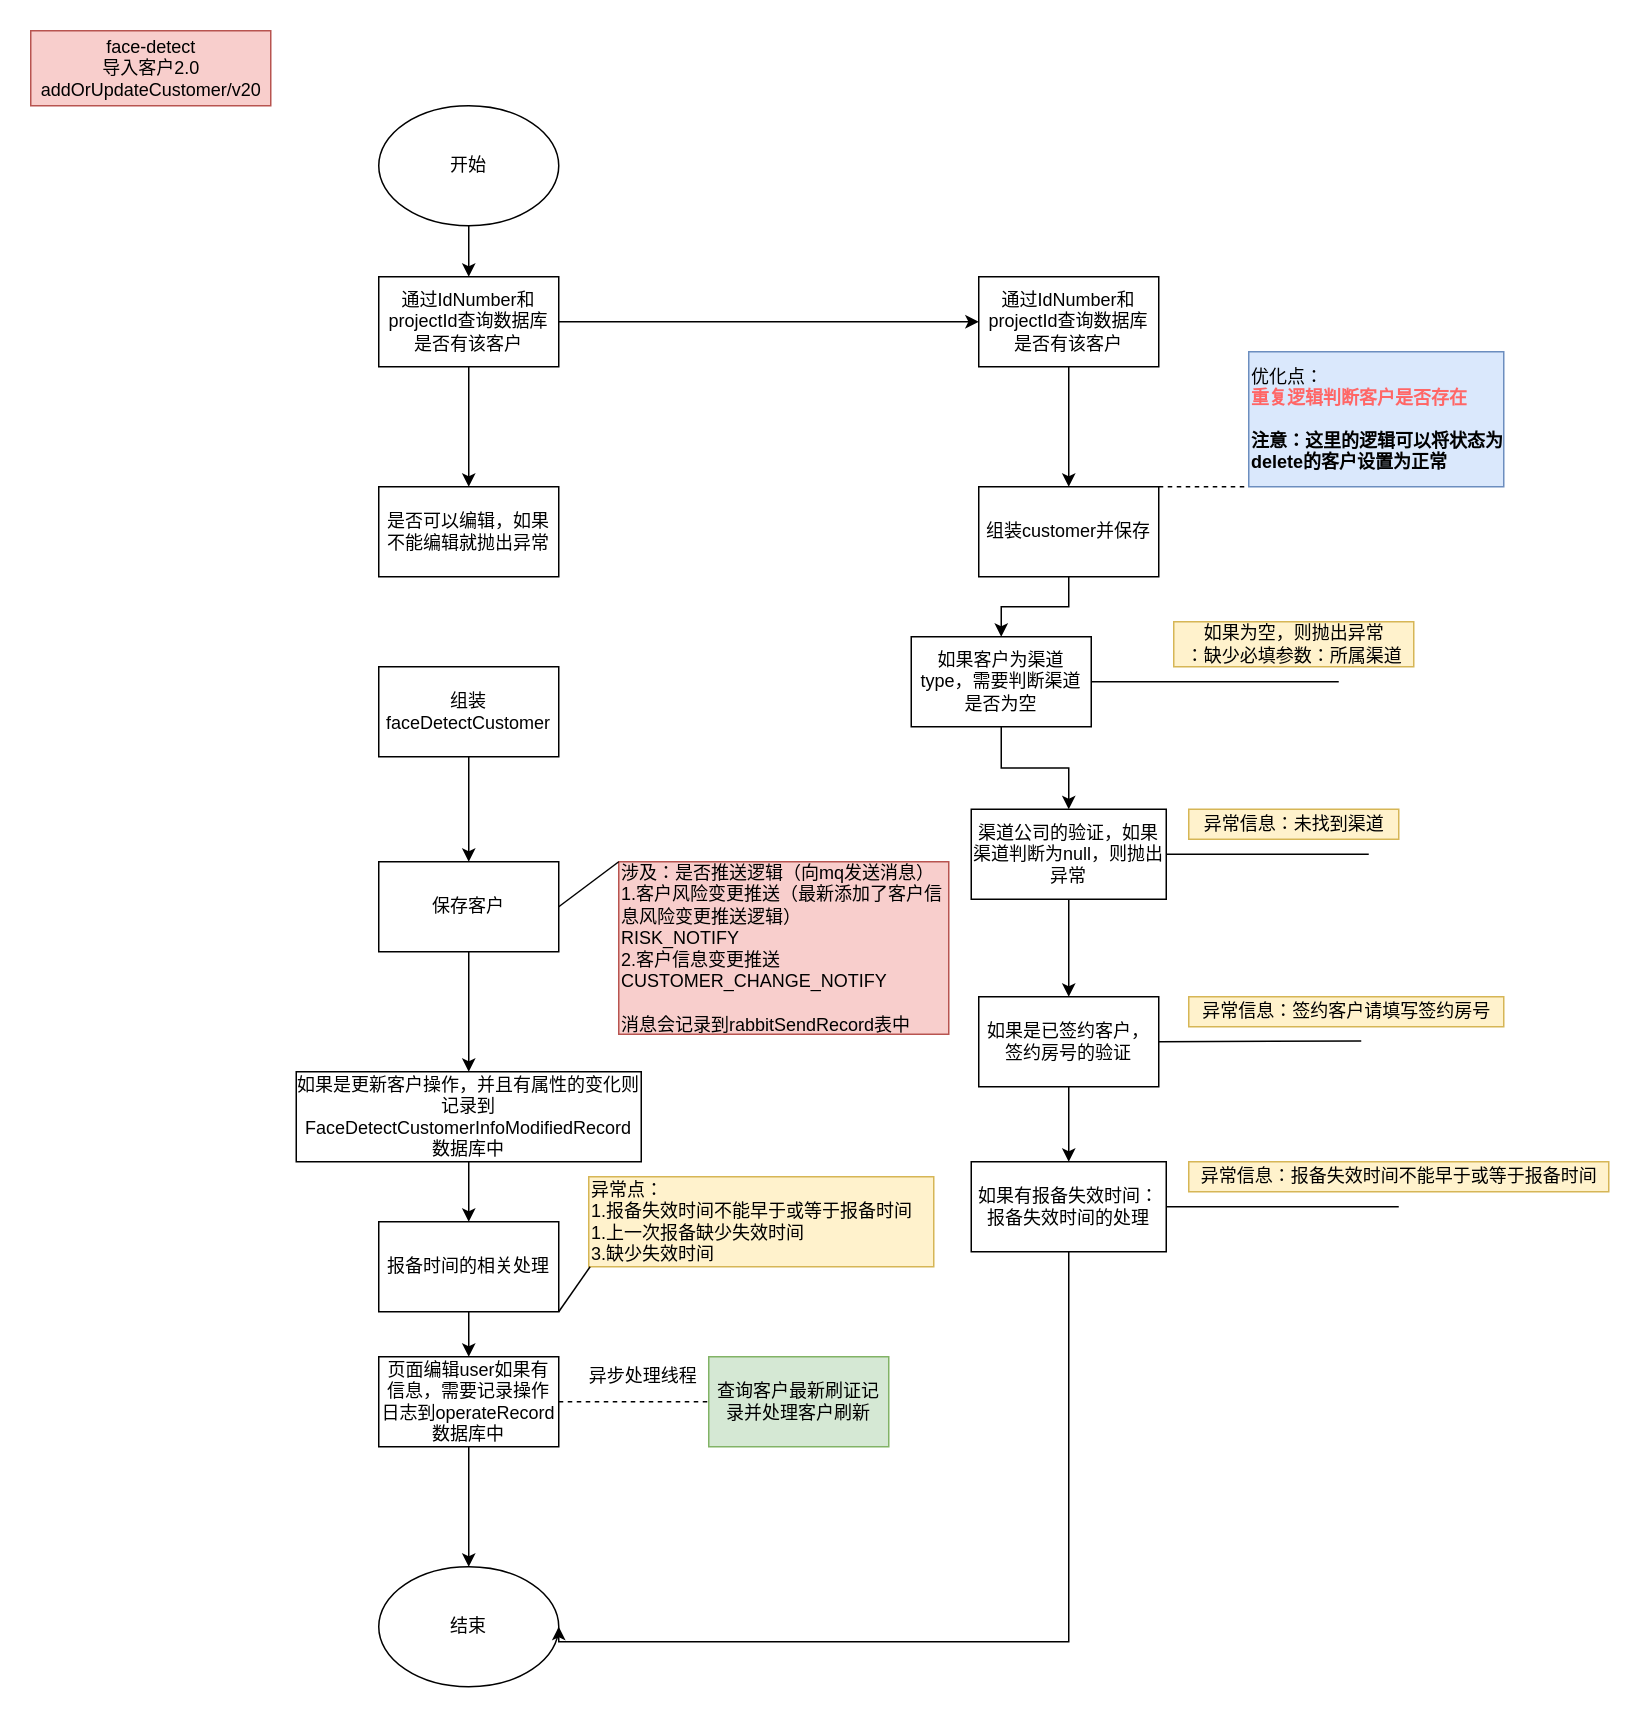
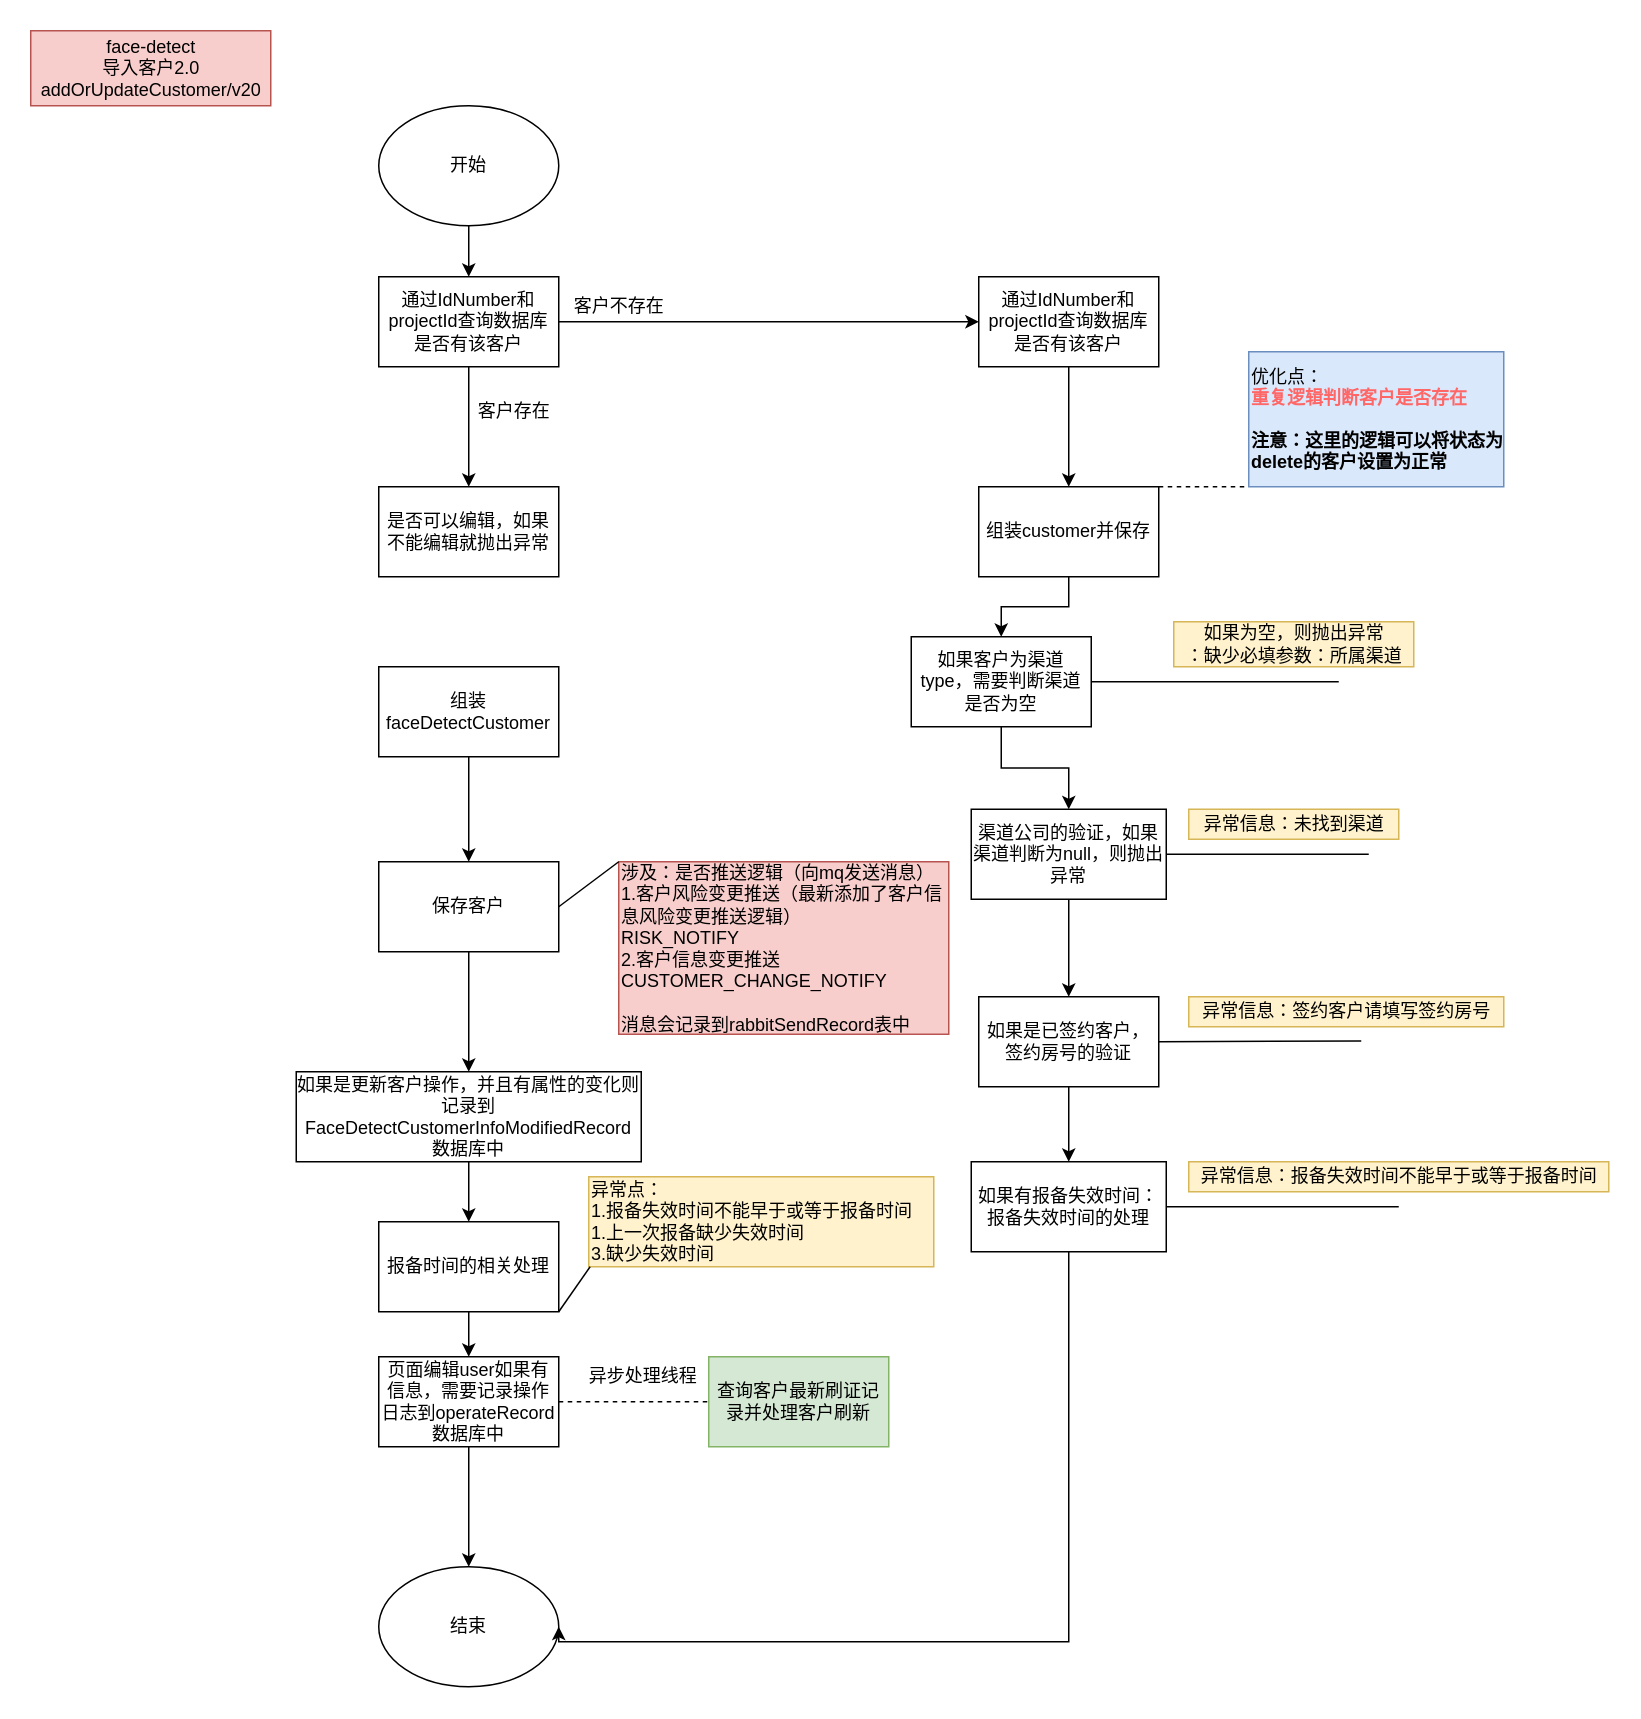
+ <mxCell id="18" value="客户不存在" style="text;html=1;align=center;verticalAlign=middle;resizable=0;points=[];autosize=1;" parent="1" vertex="1"><mxGeometry x="372" y="194" width="80" height="20" as="geometry" /></mxCell>
+ <mxCell id="19" value="客户存在" style="text;html=1;align=center;verticalAlign=middle;resizable=0;points=[];autosize=1;" parent="1" vertex="1"><mxGeometry x="312" y="264" width="60" height="20" as="geometry" /></mxCell>
